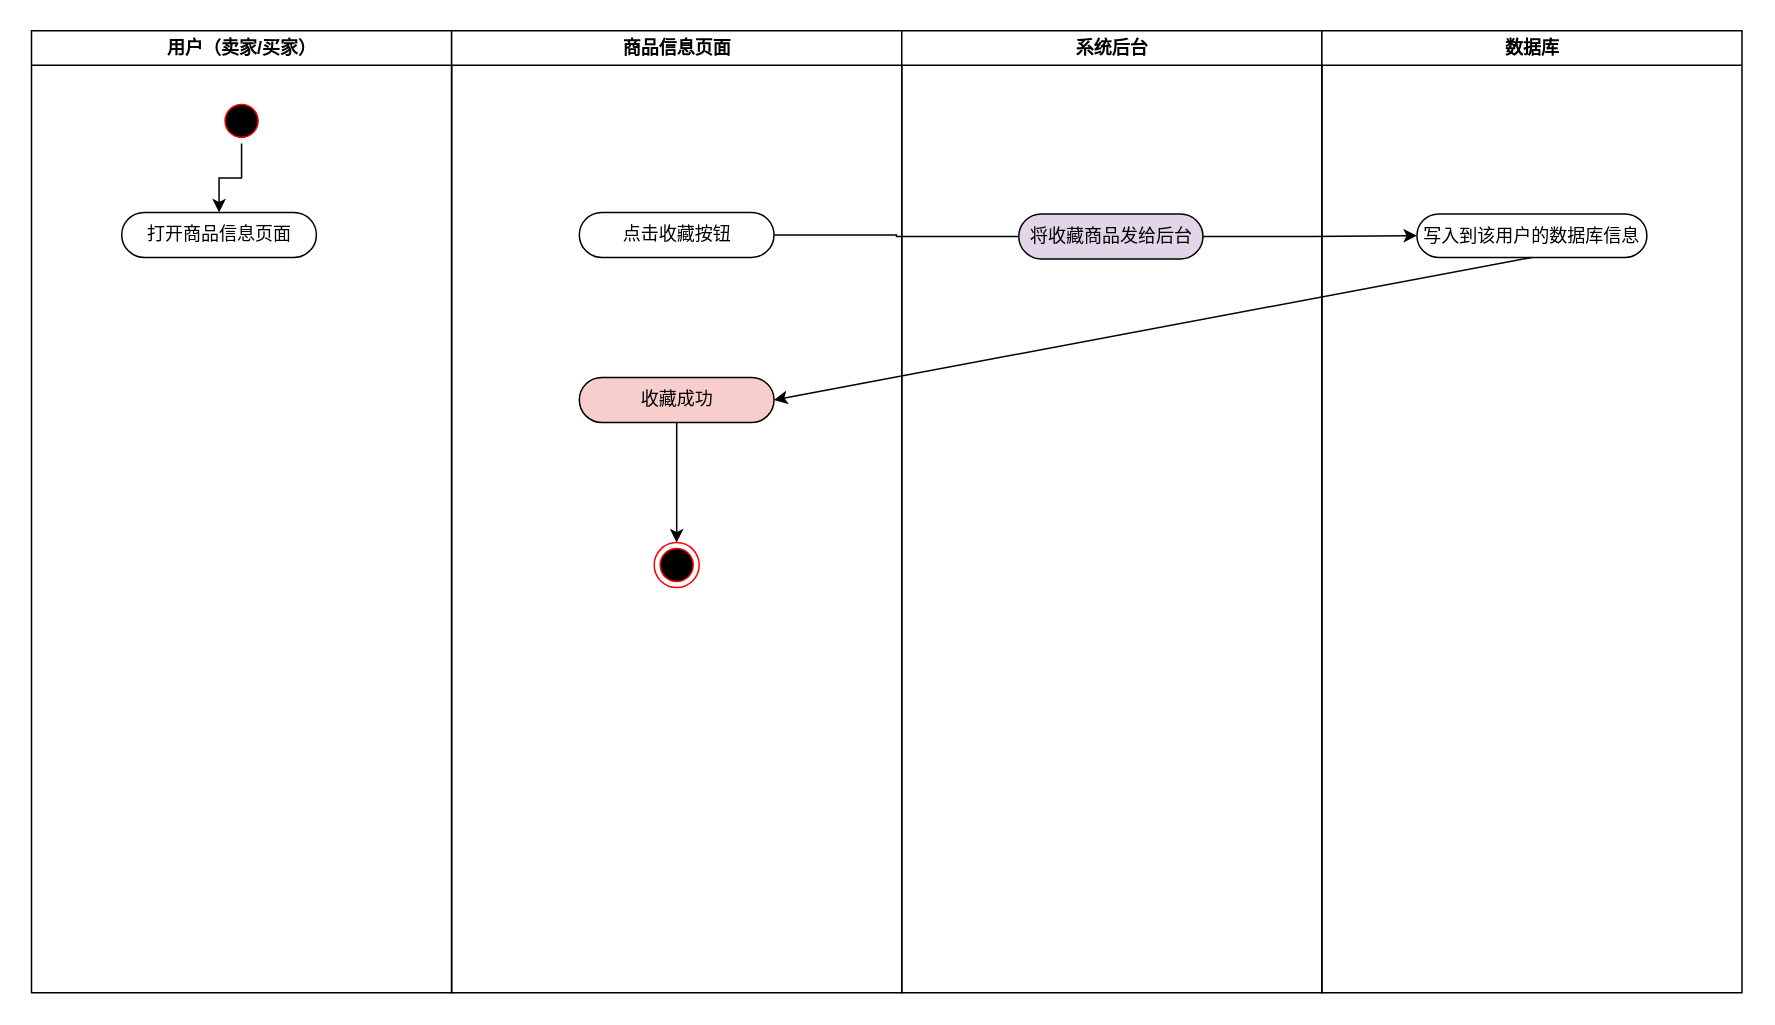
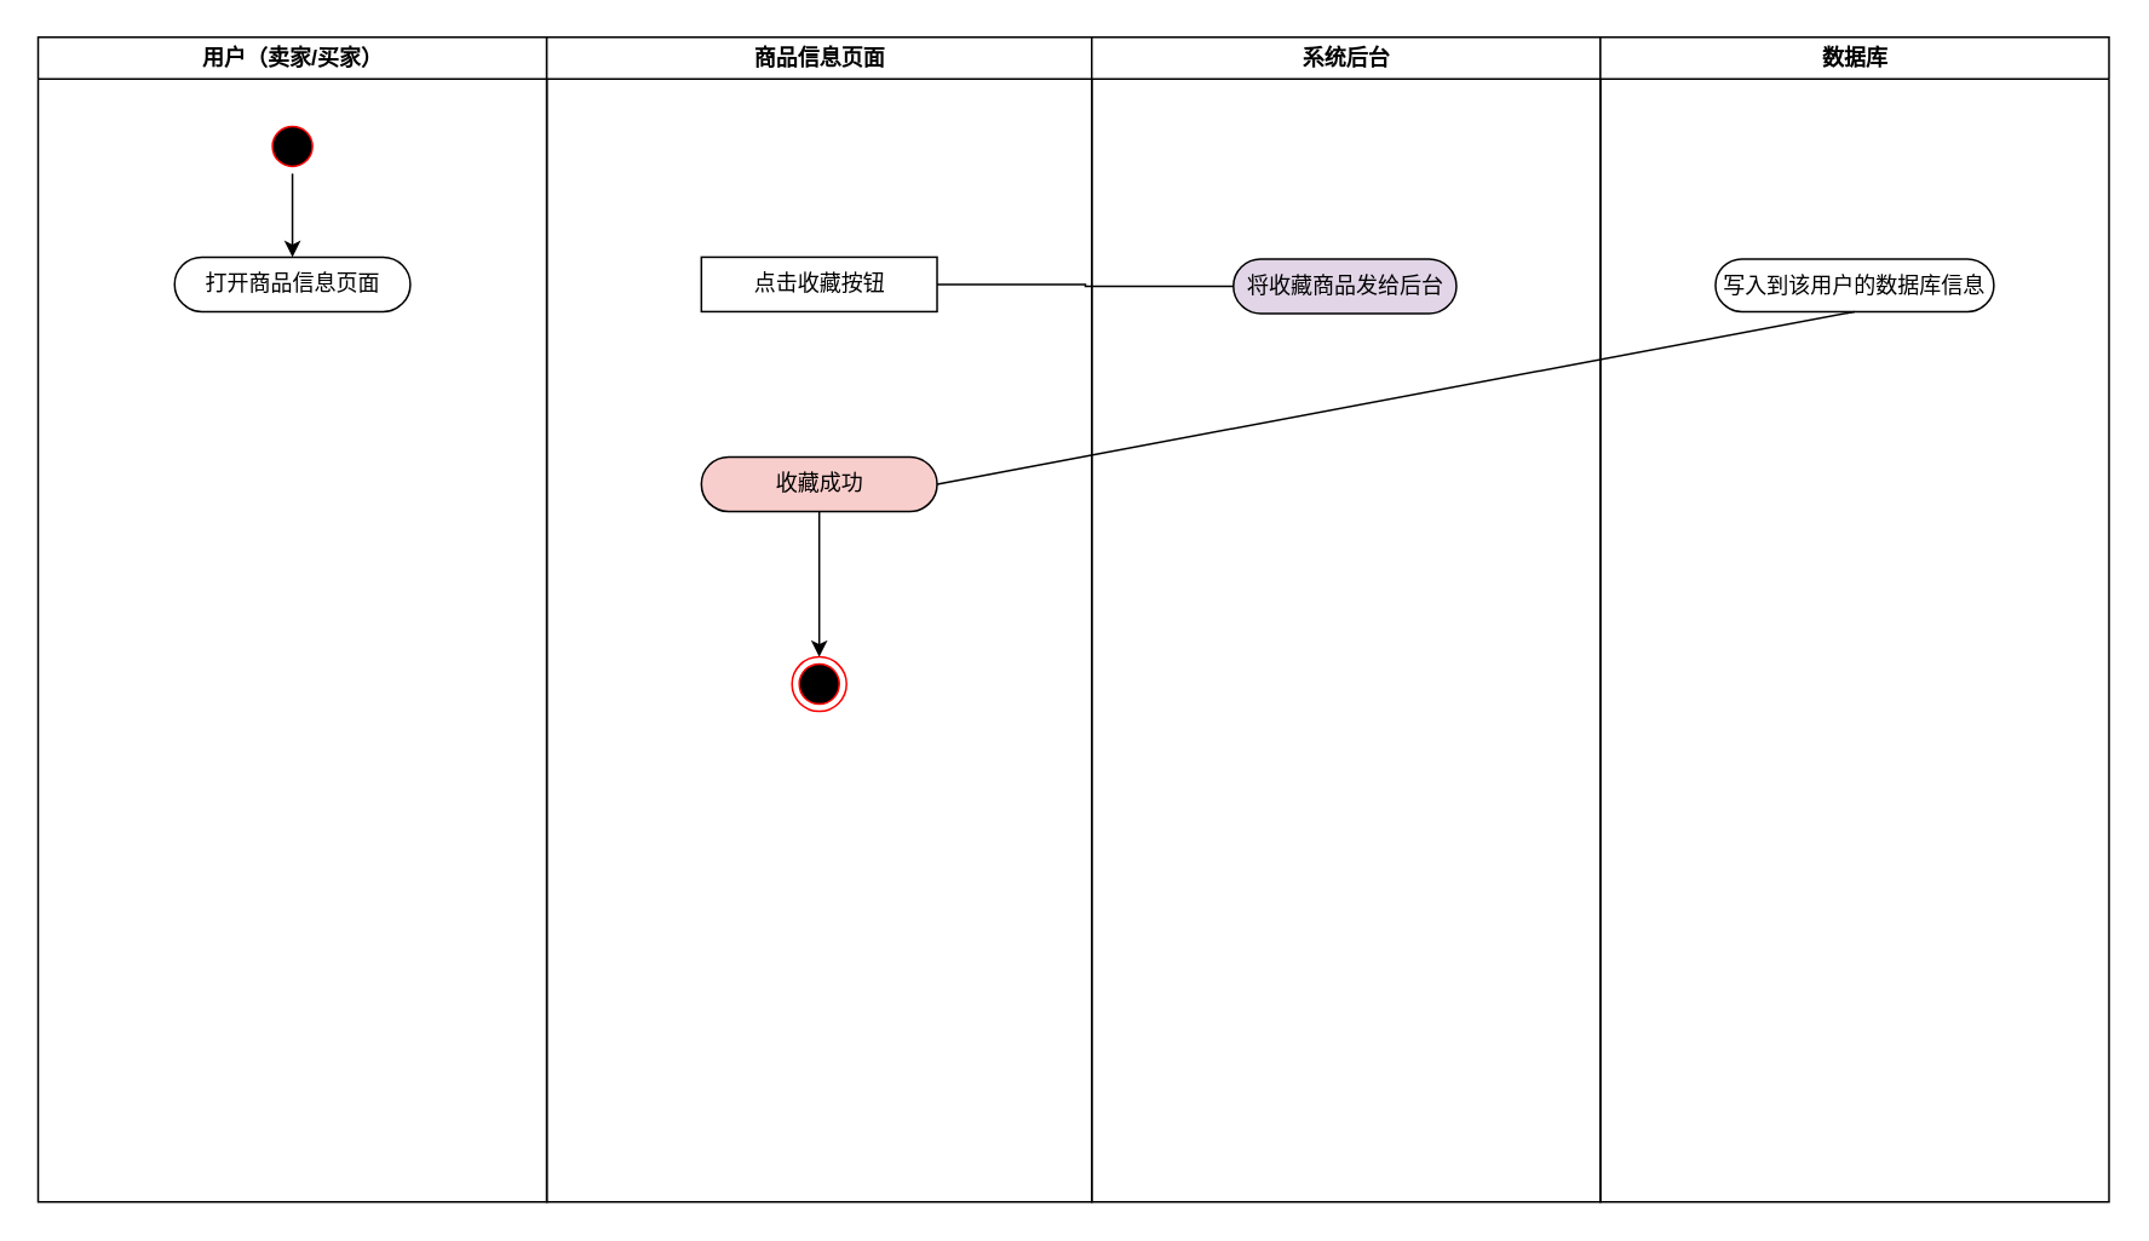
- <mxCell id="5" value="打开商品信息页面" style="rounded=1;whiteSpace=wrap;html=1;arcSize=50;" vertex="1" parent="2"><mxGeometry x="60.13" y="121" width="129.75" height="30" as="geometry" /></mxCell>
+ <mxCell id="5" value="打开商品信息页面" style="rounded=1;whiteSpace=wrap;html=1;arcSize=50;" vertex="1" parent="2"><mxGeometry x="75.13" y="121" width="129.75" height="30" as="geometry" /></mxCell>
- <mxCell id="7" value="点击收藏按钮" style="rounded=1;whiteSpace=wrap;html=1;arcSize=50;" vertex="1" parent="6"><mxGeometry x="85.12" y="121" width="129.75" height="30" as="geometry" /></mxCell>
+ <mxCell id="7" value="点击收藏按钮" style="whiteSpace=wrap;html=1;arcSize=50;rounded=0;" vertex="1" parent="6"><mxGeometry x="85.12" y="121" width="129.75" height="30" as="geometry" /></mxCell>
- <mxCell id="16" style="edgeStyle=orthogonalEdgeStyle;rounded=0;orthogonalLoop=1;jettySize=auto;html=1;entryX=0;entryY=0.5;entryDx=0;entryDy=0;" edge="1" parent="1" source="12" target="14"><mxGeometry relative="1" as="geometry" /></mxCell>
- <mxCell id="17" style="rounded=0;orthogonalLoop=1;jettySize=auto;html=1;entryX=1;entryY=0.5;entryDx=0;entryDy=0;exitX=0.5;exitY=1;exitDx=0;exitDy=0;" edge="1" parent="1" source="14" target="10"><mxGeometry relative="1" as="geometry" /></mxCell>
+ <mxCell id="17" style="rounded=0;orthogonalLoop=1;jettySize=auto;html=1;entryX=1;entryY=0.5;entryDx=0;entryDy=0;exitX=0.5;exitY=1;exitDx=0;exitDy=0;endArrow=none;" edge="1" parent="1" source="14" target="10"><mxGeometry relative="1" as="geometry" /></mxCell>
